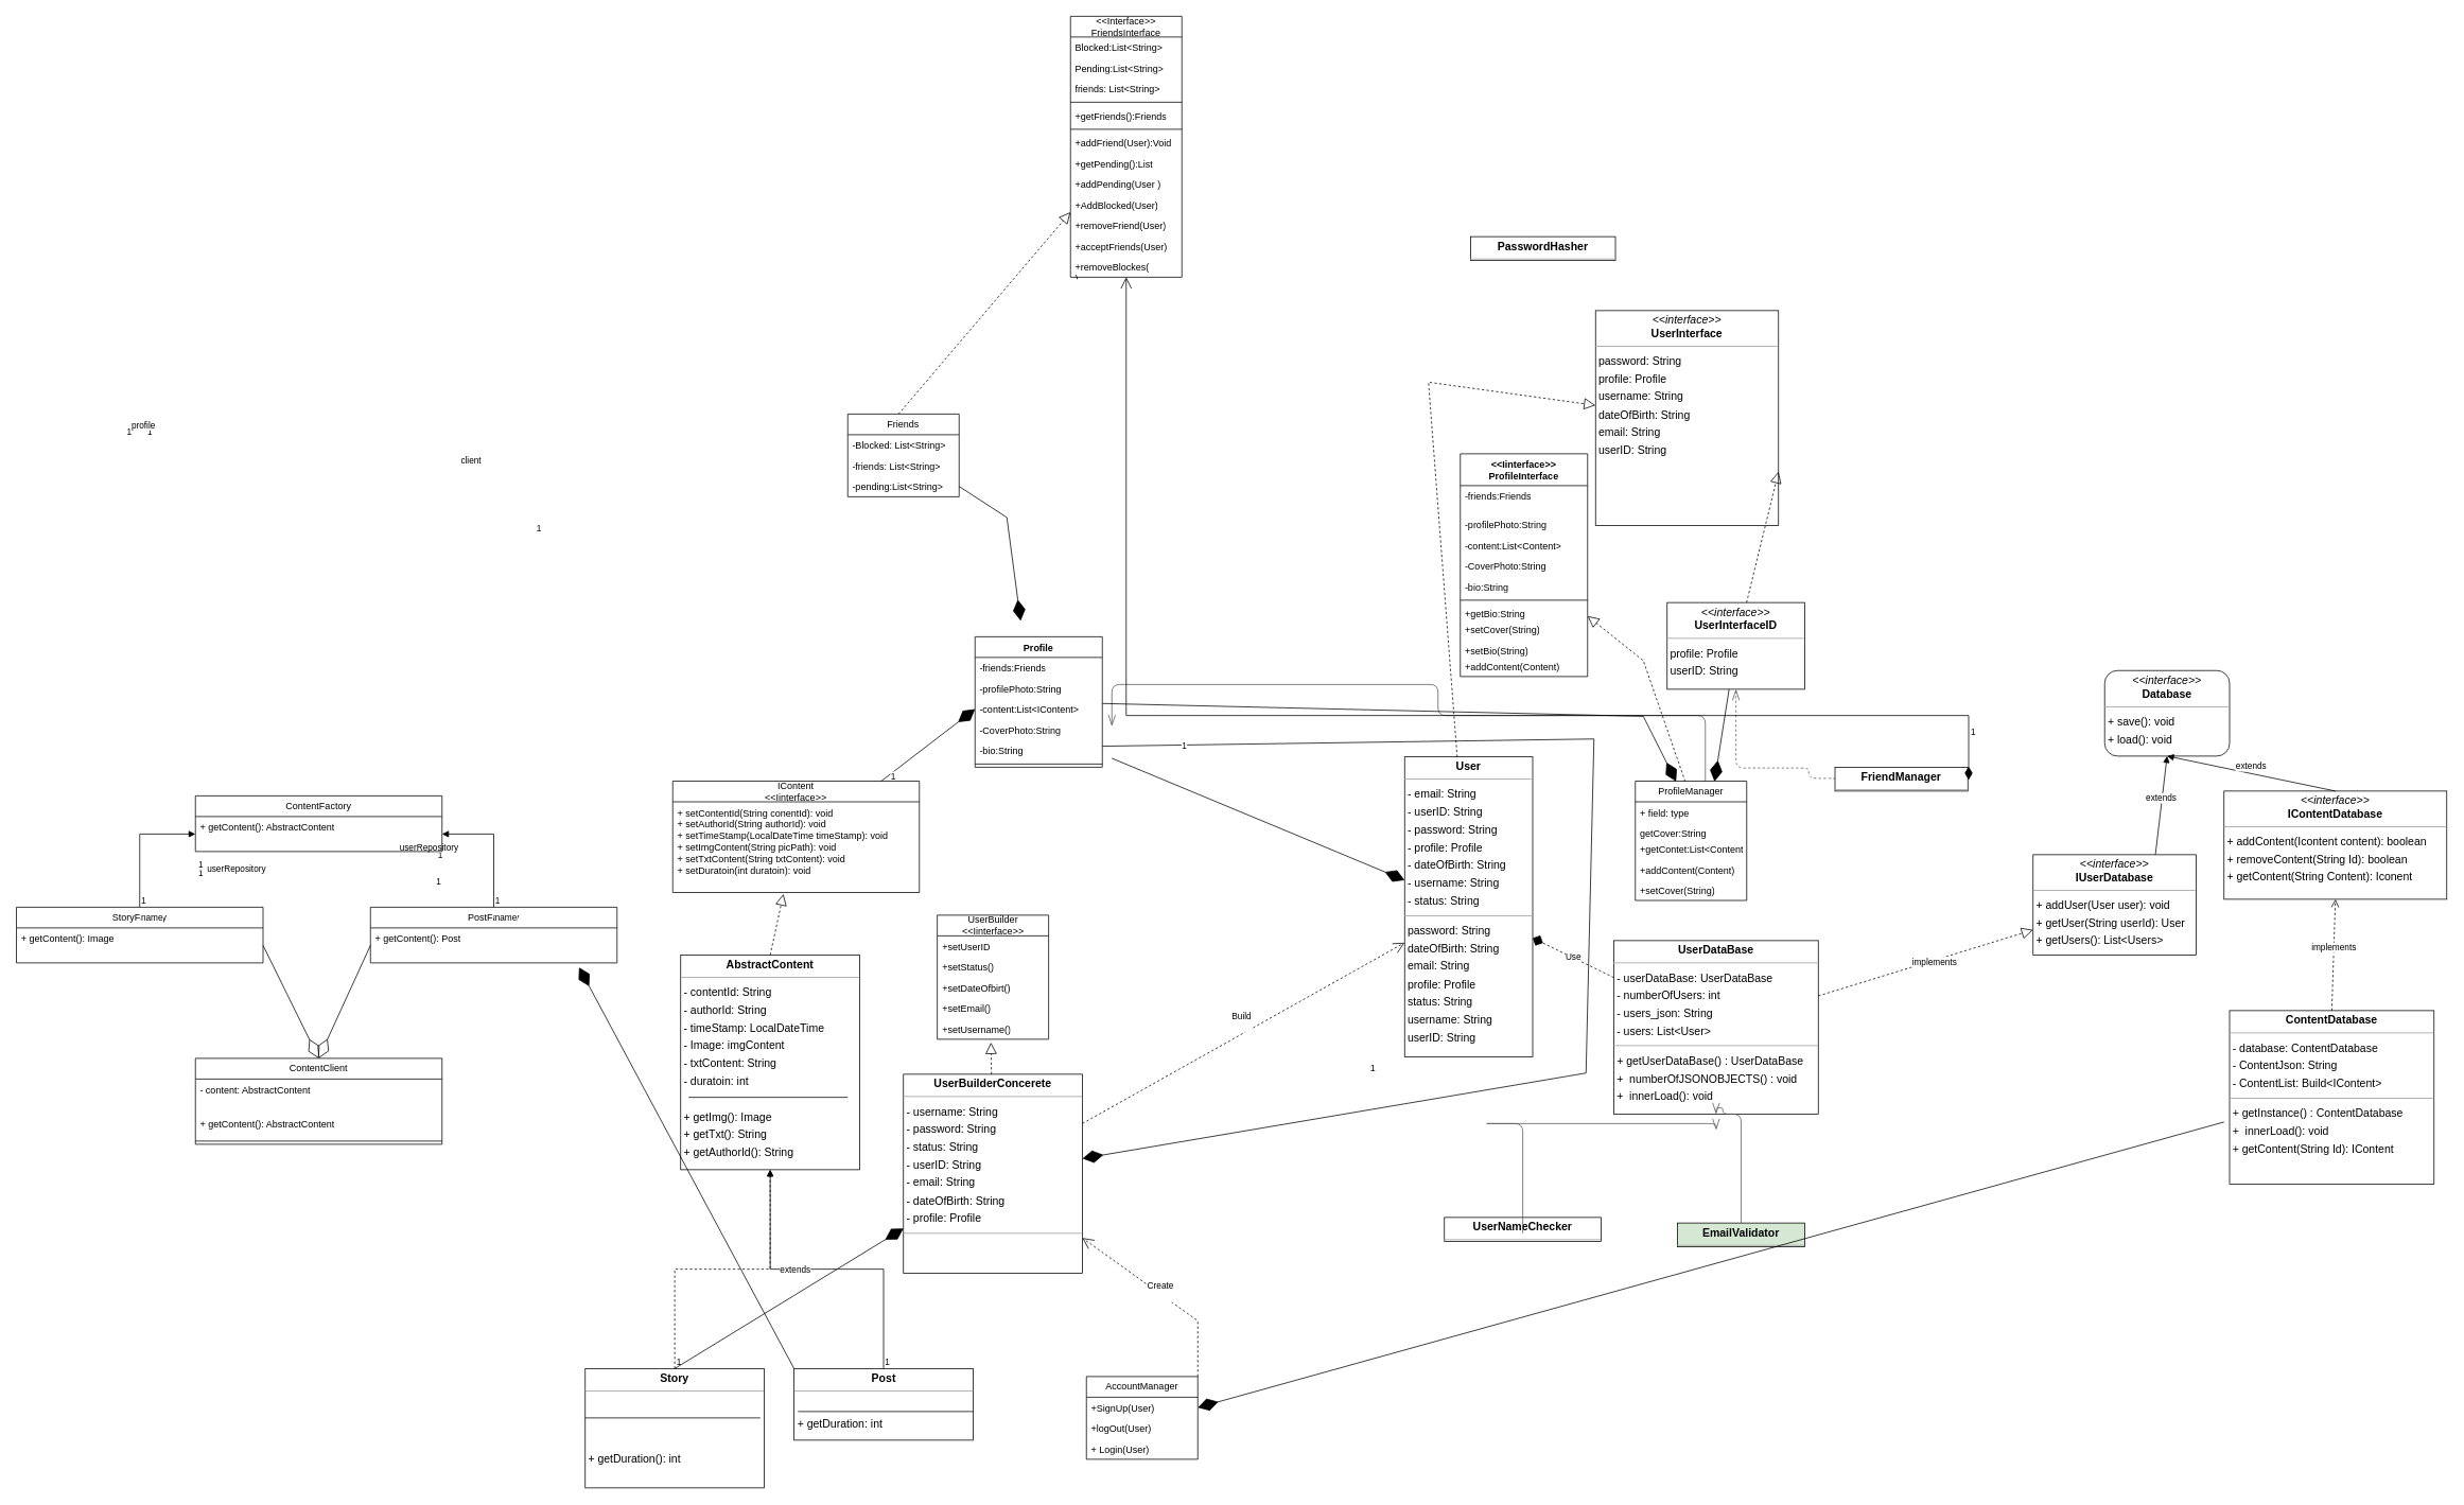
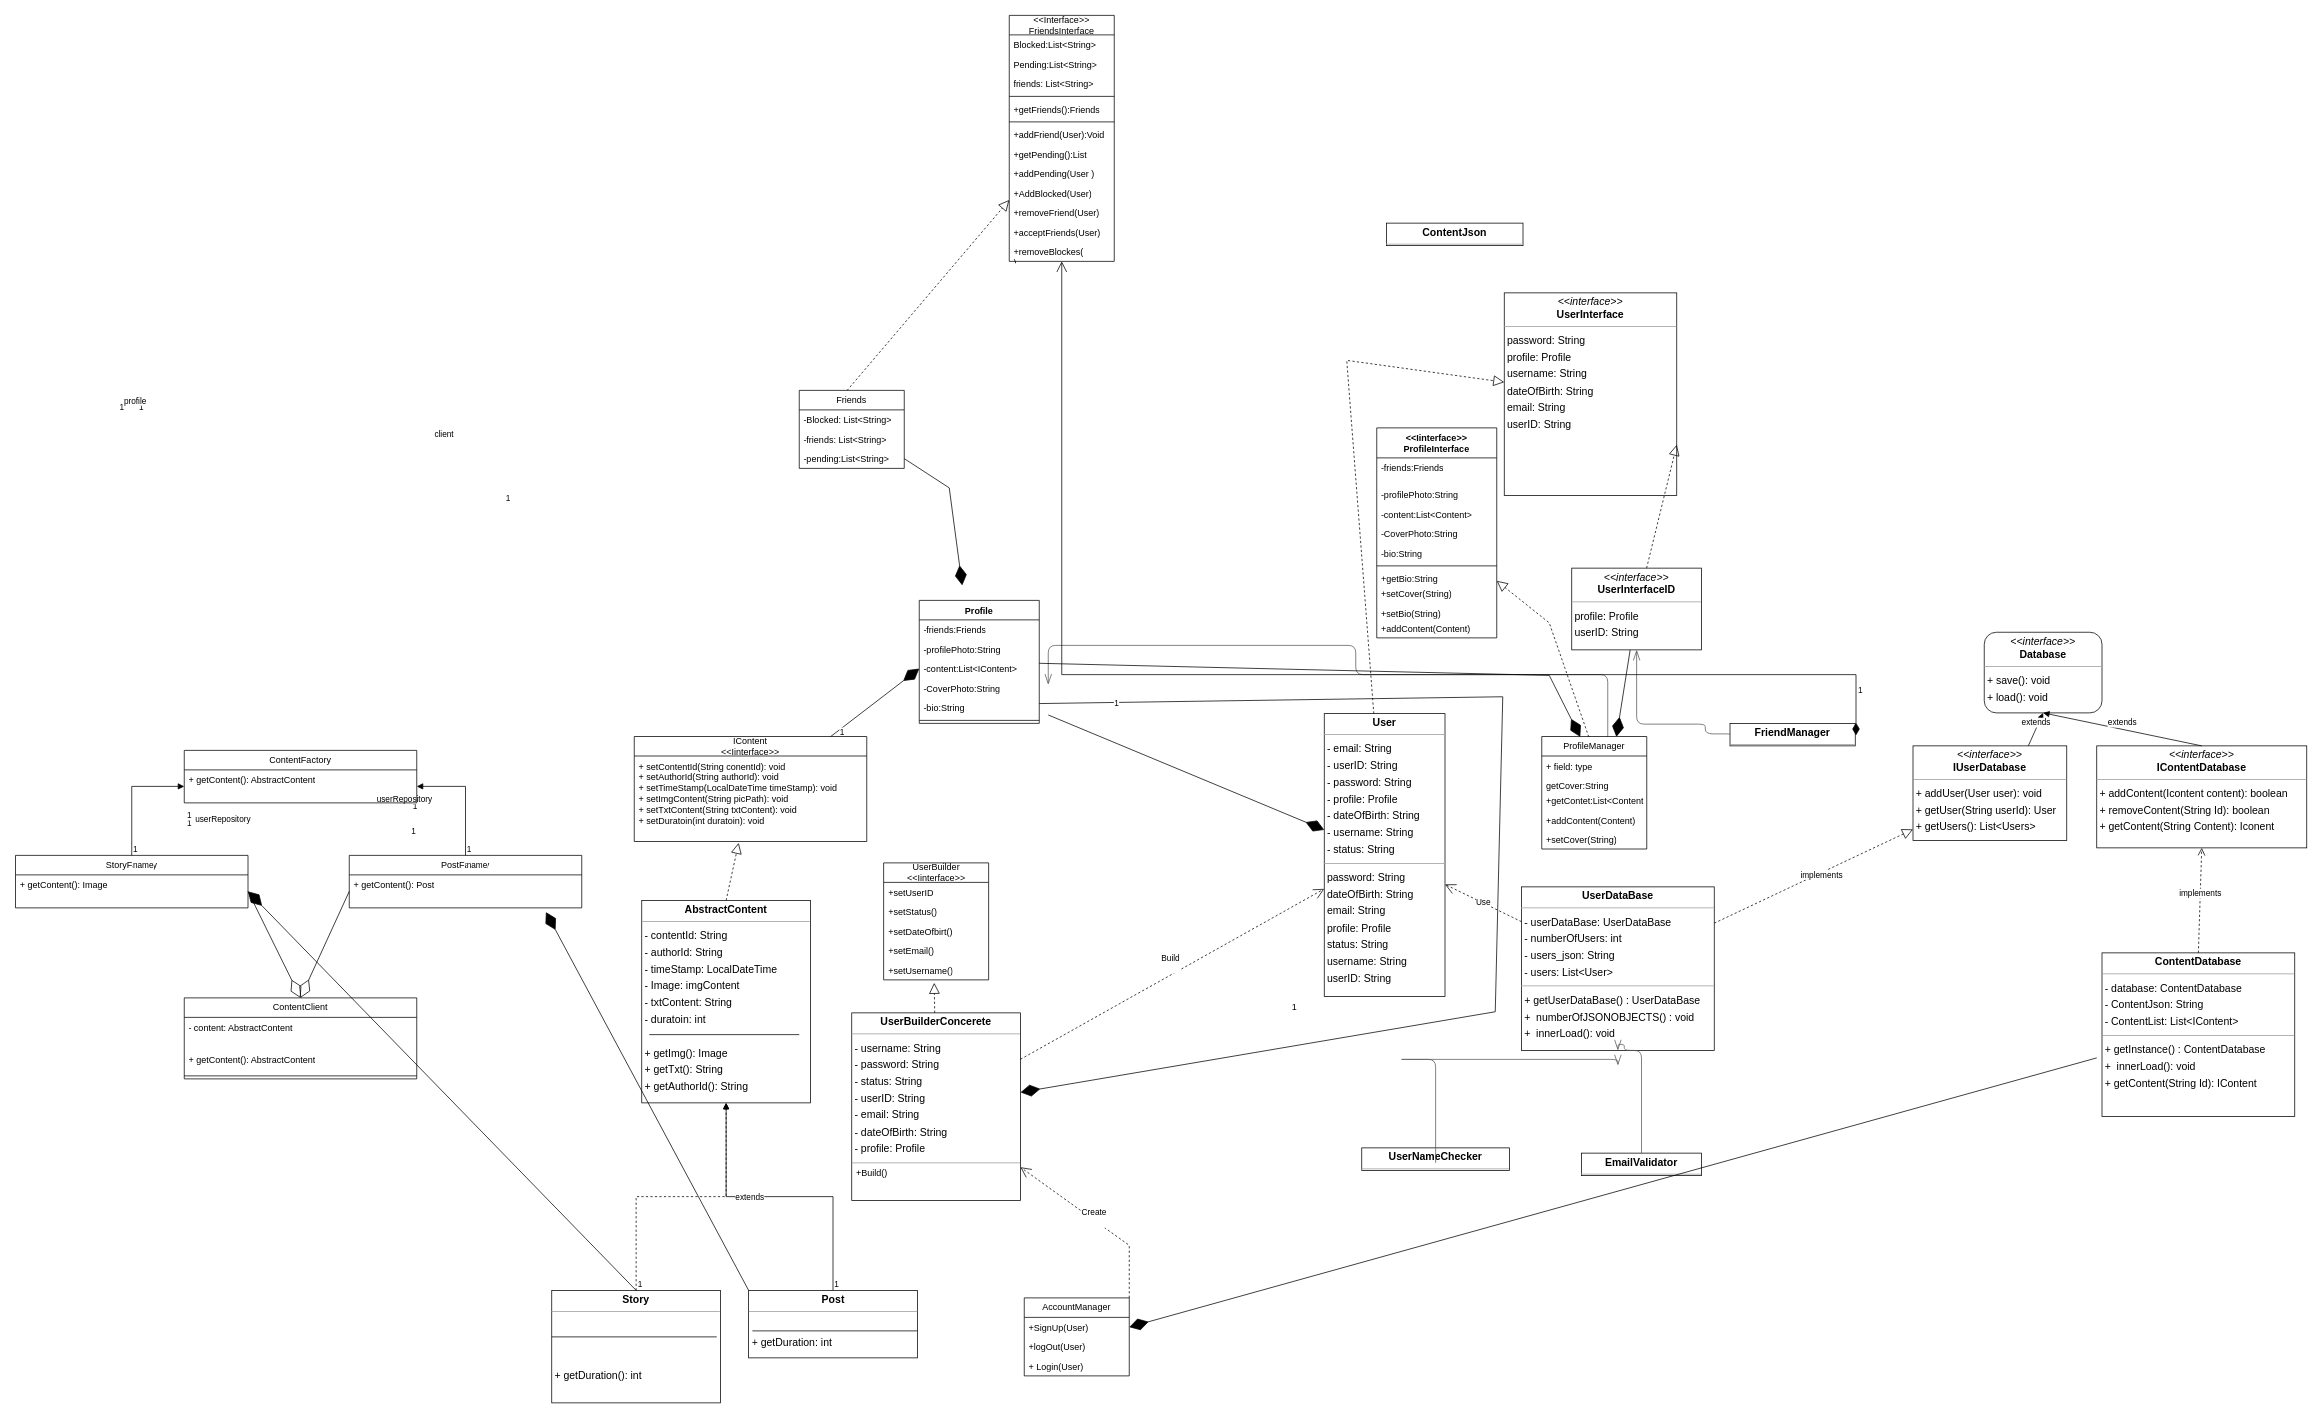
- <mxCell id="4" value="&lt;p style=&quot;margin:0px;margin-top:4px;text-align:center;&quot;&gt;&lt;b&gt;PasswordHasher&lt;/b&gt;&lt;/p&gt;&lt;hr size=&quot;1&quot;/&gt;" style="verticalAlign=top;align=left;overflow=fill;fontSize=14;fontFamily=Helvetica;html=1;rounded=0;shadow=0;comic=0;labelBackgroundColor=none;strokeWidth=1;" parent="1" vertex="1"><mxGeometry x="1848" y="297" width="182" height="30" as="geometry" /></mxCell>
+ <mxCell id="4" value="&lt;p style=&quot;margin:0px;margin-top:4px;text-align:center;&quot;&gt;&lt;b&gt;ContentJson&lt;/b&gt;&lt;/p&gt;&lt;hr size=&quot;1&quot;/&gt;" style="verticalAlign=top;align=left;overflow=fill;fontSize=14;fontFamily=Helvetica;html=1;rounded=0;shadow=0;comic=0;labelBackgroundColor=none;strokeWidth=1;" parent="1" vertex="1"><mxGeometry x="1848" y="297" width="182" height="30" as="geometry" /></mxCell>
- <mxCell id="16" value="" style="html=1;rounded=1;edgeStyle=orthogonalEdgeStyle;dashed=1;startArrow=diamondThinstartSize=12;endArrow=openThin;endSize=12;strokeColor=#595959;exitX=0.000;exitY=0.500;exitDx=0;exitDy=0;entryX=0.500;entryY=1.000;entryDx=0;entryDy=0;" parent="1" source="3" target="10" edge="1"><mxGeometry width="50" height="50" relative="1" as="geometry"><Array as="points"><mxPoint x="2273" y="978" /><mxPoint x="2273" y="965" /><mxPoint x="2182" y="965" /></Array></mxGeometry></mxCell>
+ <mxCell id="16" value="" style="html=1;rounded=1;edgeStyle=orthogonalEdgeStyle;dashed=0;startArrow=diamondThinstartSize=12;endArrow=openThin;endSize=12;strokeColor=#595959;exitX=0.000;exitY=0.500;exitDx=0;exitDy=0;entryX=0.500;entryY=1.000;entryDx=0;entryDy=0;" parent="1" source="3" target="10" edge="1"><mxGeometry width="50" height="50" relative="1" as="geometry"><Array as="points"><mxPoint x="2273" y="978" /><mxPoint x="2273" y="965" /><mxPoint x="2182" y="965" /></Array></mxGeometry></mxCell>
- <mxCell id="7" value="&lt;p style=&quot;margin:0px;margin-top:4px;text-align:center;&quot;&gt;&lt;i&gt;&amp;lt;&amp;lt;interface&amp;gt;&amp;gt;&lt;/i&gt;&lt;br&gt;&lt;b&gt;IUserDatabase&lt;/b&gt;&lt;/p&gt;&lt;hr size=&quot;1&quot;&gt;&lt;p style=&quot;margin:0 0 0 4px;line-height:1.6;&quot;&gt;+&amp;nbsp;addUser(User user): void&lt;/p&gt;&lt;p style=&quot;margin:0 0 0 4px;line-height:1.6;&quot;&gt;+ getUser(String userId): User&lt;/p&gt;&lt;p style=&quot;margin:0 0 0 4px;line-height:1.6;&quot;&gt;+ getUsers(): List&amp;lt;Users&amp;gt;&lt;/p&gt;" style="verticalAlign=top;align=left;overflow=fill;fontSize=14;fontFamily=Helvetica;html=1;rounded=0;shadow=0;comic=0;labelBackgroundColor=none;strokeWidth=1;" parent="1" vertex="1"><mxGeometry x="2555" y="1074" width="205" height="126" as="geometry" /></mxCell>
+ <mxCell id="7" value="&lt;p style=&quot;margin:0px;margin-top:4px;text-align:center;&quot;&gt;&lt;i&gt;&amp;lt;&amp;lt;interface&amp;gt;&amp;gt;&lt;/i&gt;&lt;br&gt;&lt;b&gt;IUserDatabase&lt;/b&gt;&lt;/p&gt;&lt;hr size=&quot;1&quot;&gt;&lt;p style=&quot;margin:0 0 0 4px;line-height:1.6;&quot;&gt;+&amp;nbsp;addUser(User user): void&lt;/p&gt;&lt;p style=&quot;margin:0 0 0 4px;line-height:1.6;&quot;&gt;+ getUser(String userId): User&lt;/p&gt;&lt;p style=&quot;margin:0 0 0 4px;line-height:1.6;&quot;&gt;+ getUsers(): List&amp;lt;Users&amp;gt;&lt;/p&gt;" style="verticalAlign=top;align=left;overflow=fill;fontSize=14;fontFamily=Helvetica;html=1;rounded=0;shadow=0;comic=0;labelBackgroundColor=none;strokeWidth=1;" parent="1" vertex="1"><mxGeometry x="2550" y="994" width="205" height="126" as="geometry" /></mxCell>
- <mxCell id="85" value="Use" style="endArrow=diamond;endSize=12;dashed=1;html=1;rounded=0;" parent="1" source="8" target="5" edge="1"><mxGeometry width="160" relative="1" as="geometry"><mxPoint x="1855" y="1070" as="sourcePoint" /><mxPoint x="2015" y="1070" as="targetPoint" /></mxGeometry></mxCell>
+ <mxCell id="85" value="Use" style="endArrow=open;endSize=12;dashed=1;html=1;rounded=0;" parent="1" source="8" target="5" edge="1"><mxGeometry width="160" relative="1" as="geometry"><mxPoint x="1855" y="1070" as="sourcePoint" /><mxPoint x="2015" y="1070" as="targetPoint" /></mxGeometry></mxCell>
- <mxCell id="105" value="&lt;p style=&quot;margin:0px;margin-top:4px;text-align:center;&quot;&gt;&lt;b&gt;ContentDatabase&lt;/b&gt;&lt;/p&gt;&lt;hr size=&quot;1&quot;&gt;&lt;p style=&quot;margin:0 0 0 4px;line-height:1.6;&quot;&gt;- database: ContentDatabase&lt;br&gt;- ContentJson: String&lt;/p&gt;&lt;p style=&quot;margin:0 0 0 4px;line-height:1.6;&quot;&gt;- ContentList: Build&amp;lt;IContent&amp;gt;&lt;/p&gt;&lt;hr size=&quot;1&quot;&gt;&lt;p style=&quot;margin:0 0 0 4px;line-height:1.6;&quot;&gt;+&amp;nbsp;getInstance() : ContentDatabase&lt;/p&gt;&lt;p style=&quot;margin:0 0 0 4px;line-height:1.6;&quot;&gt;+&amp;nbsp;&amp;nbsp;innerLoad(): void&lt;/p&gt;&lt;p style=&quot;margin:0 0 0 4px;line-height:1.6;&quot;&gt;+ getContent(String Id): IContent&lt;/p&gt;" style="verticalAlign=top;align=left;overflow=fill;fontSize=14;fontFamily=Helvetica;html=1;rounded=0;shadow=0;comic=0;labelBackgroundColor=none;strokeWidth=1;" vertex="1" parent="1"><mxGeometry x="2802" y="1270" width="257" height="218" as="geometry" /></mxCell>
+ <mxCell id="105" value="&lt;p style=&quot;margin:0px;margin-top:4px;text-align:center;&quot;&gt;&lt;b&gt;ContentDatabase&lt;/b&gt;&lt;/p&gt;&lt;hr size=&quot;1&quot;&gt;&lt;p style=&quot;margin:0 0 0 4px;line-height:1.6;&quot;&gt;- database: ContentDatabase&lt;br&gt;- ContentJson: String&lt;/p&gt;&lt;p style=&quot;margin:0 0 0 4px;line-height:1.6;&quot;&gt;- ContentList: List&amp;lt;IContent&amp;gt;&lt;/p&gt;&lt;hr size=&quot;1&quot;&gt;&lt;p style=&quot;margin:0 0 0 4px;line-height:1.6;&quot;&gt;+&amp;nbsp;getInstance() : ContentDatabase&lt;/p&gt;&lt;p style=&quot;margin:0 0 0 4px;line-height:1.6;&quot;&gt;+&amp;nbsp;&amp;nbsp;innerLoad(): void&lt;/p&gt;&lt;p style=&quot;margin:0 0 0 4px;line-height:1.6;&quot;&gt;+ getContent(String Id): IContent&lt;/p&gt;" style="verticalAlign=top;align=left;overflow=fill;fontSize=14;fontFamily=Helvetica;html=1;rounded=0;shadow=0;comic=0;labelBackgroundColor=none;strokeWidth=1;" vertex="1" parent="1"><mxGeometry x="2802" y="1270" width="257" height="218" as="geometry" /></mxCell>
- <mxCell id="2" value="&lt;p style=&quot;margin:0px;margin-top:4px;text-align:center;&quot;&gt;&lt;b&gt;EmailValidator&lt;/b&gt;&lt;/p&gt;&lt;hr size=&quot;1&quot;/&gt;" style="verticalAlign=top;align=left;overflow=fill;fontSize=14;fontFamily=Helvetica;html=1;rounded=0;shadow=0;comic=0;labelBackgroundColor=none;strokeWidth=1;fillColor=#d5e8d4;" parent="1" vertex="1"><mxGeometry x="2108" y="1537" width="160" height="30" as="geometry" /></mxCell>
+ <mxCell id="2" value="&lt;p style=&quot;margin:0px;margin-top:4px;text-align:center;&quot;&gt;&lt;b&gt;EmailValidator&lt;/b&gt;&lt;/p&gt;&lt;hr size=&quot;1&quot;/&gt;" style="verticalAlign=top;align=left;overflow=fill;fontSize=14;fontFamily=Helvetica;html=1;rounded=0;shadow=0;comic=0;labelBackgroundColor=none;strokeWidth=1;" parent="1" vertex="1"><mxGeometry x="2108" y="1537" width="160" height="30" as="geometry" /></mxCell>
+ <mxCell id="100" value="+Build()" style="text;strokeColor=none;fillColor=none;align=left;verticalAlign=top;spacingLeft=4;spacingRight=4;overflow=hidden;rotatable=0;points=[[0,0.5],[1,0.5]];portConstraint=eastwest;whiteSpace=wrap;html=1;" parent="1" vertex="1"><mxGeometry x="1135" y="1550" width="140" height="26" as="geometry" /></mxCell>
- <mxCell id="137" value="" style="endArrow=diamondThin;endFill=1;endSize=24;html=1;rounded=0;exitX=0.5;exitY=0;exitDx=0;exitDy=0;" edge="1" parent="1" source="112" target="6"><mxGeometry width="160" relative="1" as="geometry"><mxPoint x="1010" y="1730" as="sourcePoint" /><mxPoint x="737" y="1226" as="targetPoint" /></mxGeometry></mxCell>
+ <mxCell id="137" value="" style="endArrow=diamondThin;endFill=1;endSize=24;html=1;rounded=0;entryX=1;entryY=0.5;entryDx=0;entryDy=0;exitX=0.5;exitY=0;exitDx=0;exitDy=0;" edge="1" parent="1" source="112" target="126"><mxGeometry width="160" relative="1" as="geometry"><mxPoint x="1010" y="1730" as="sourcePoint" /><mxPoint x="737" y="1226" as="targetPoint" /></mxGeometry></mxCell>
